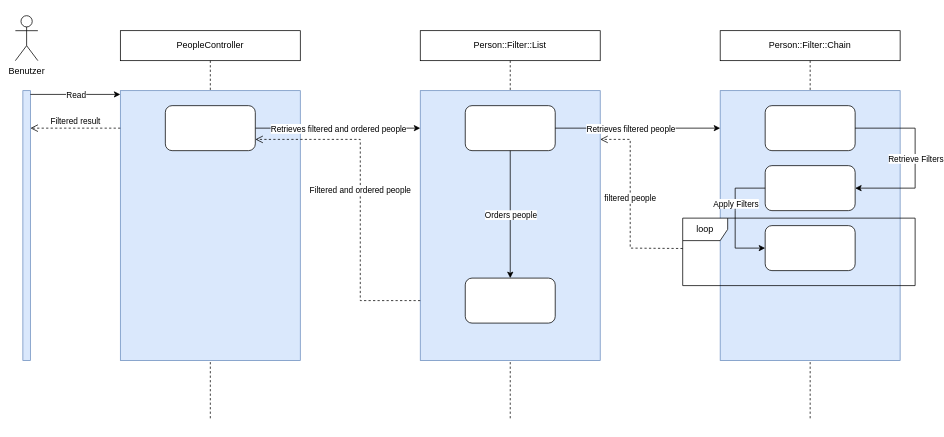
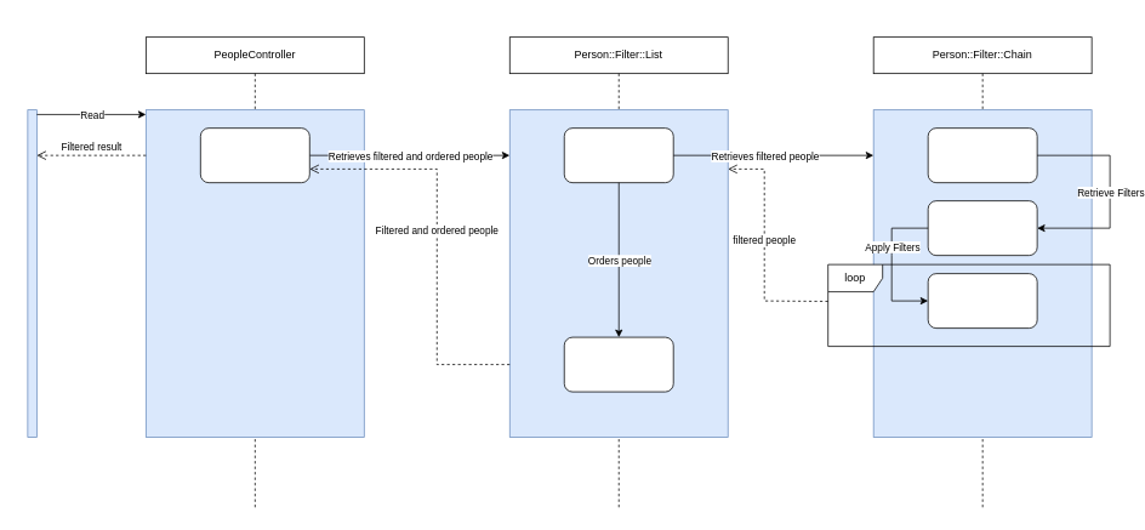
- <mxCell id="2" value="Benutzer" style="shape=umlActor;verticalLabelPosition=bottom;verticalAlign=top;html=1;" vertex="1" parent="1"><mxGeometry x="20" y="20" width="30" height="60" as="geometry" /></mxCell>
